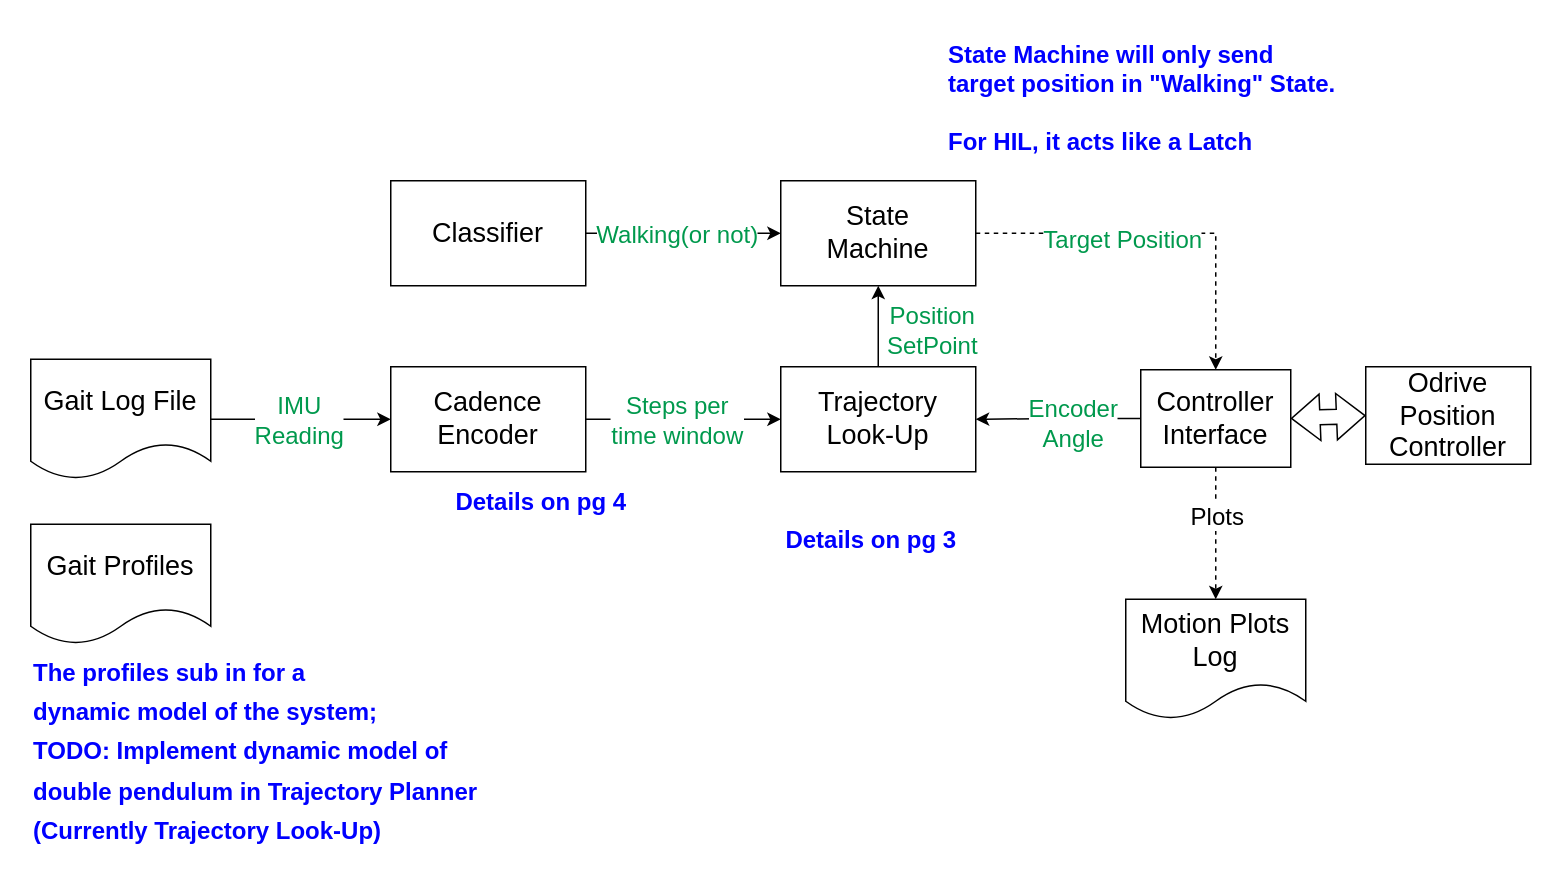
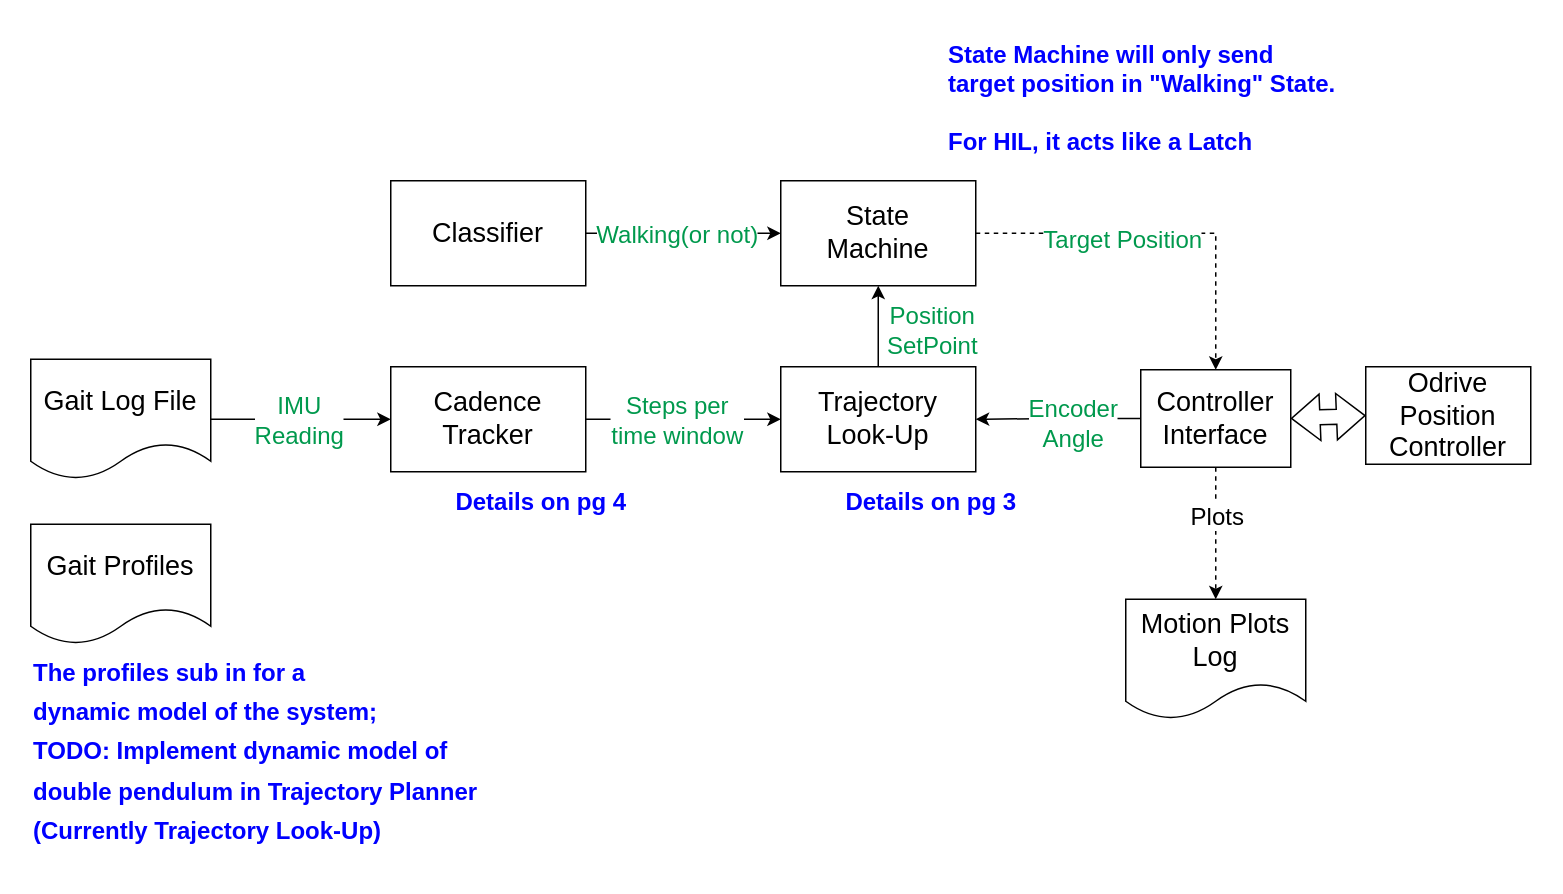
- <mxCell id="8" value="Cadence Encoder" style="whiteSpace=wrap;html=1;fontSize=18;" parent="1" vertex="1"><mxGeometry x="260" y="244" width="130" height="70" as="geometry" /></mxCell>
+ <mxCell id="8" value="Cadence Tracker" style="whiteSpace=wrap;html=1;fontSize=18;" parent="1" vertex="1"><mxGeometry x="260" y="244" width="130" height="70" as="geometry" /></mxCell>
- <mxCell id="24" value="&lt;font color=&quot;#0000FF&quot;&gt;Details on pg 3&lt;br&gt;&lt;/font&gt;" style="text;html=1;align=center;verticalAlign=middle;resizable=0;points=[];autosize=1;strokeColor=none;fillColor=none;fontSize=16;fontColor=#000000;fontStyle=1" vertex="1" parent="1"><mxGeometry x="510" y="344" width="140" height="30" as="geometry" /></mxCell>
+ <mxCell id="24" value="&lt;font color=&quot;#0000FF&quot;&gt;Details on pg 3&lt;br&gt;&lt;/font&gt;" style="text;html=1;align=center;verticalAlign=middle;resizable=0;points=[];autosize=1;strokeColor=none;fillColor=none;fontSize=16;fontColor=#000000;fontStyle=1" vertex="1" parent="1"><mxGeometry x="550" y="319" width="140" height="30" as="geometry" /></mxCell>
